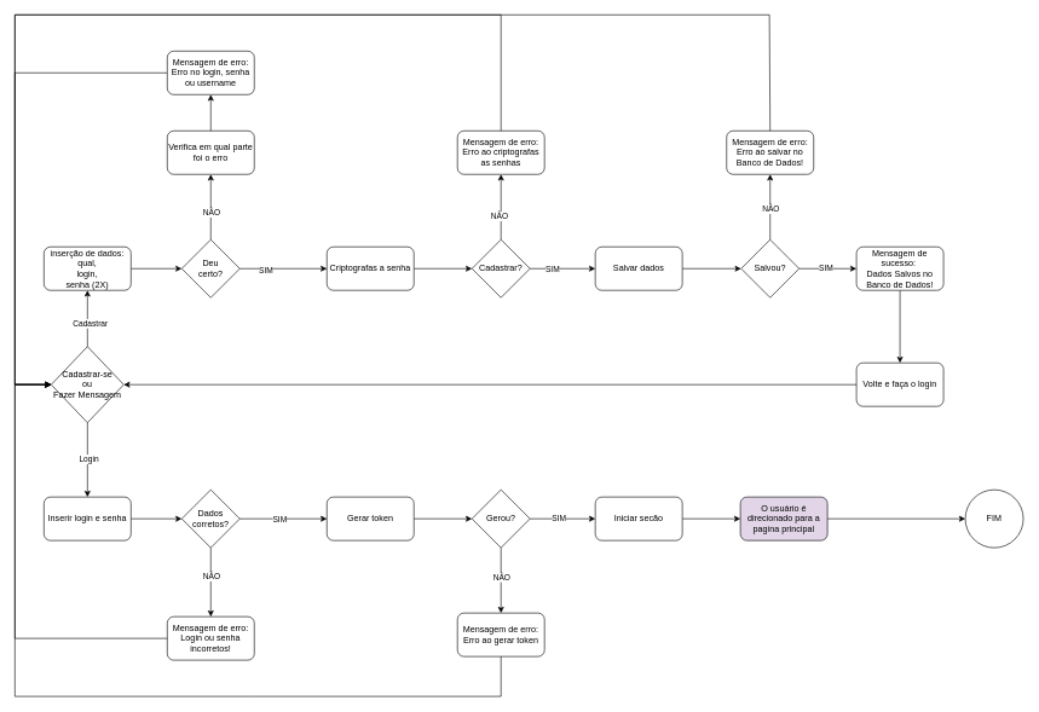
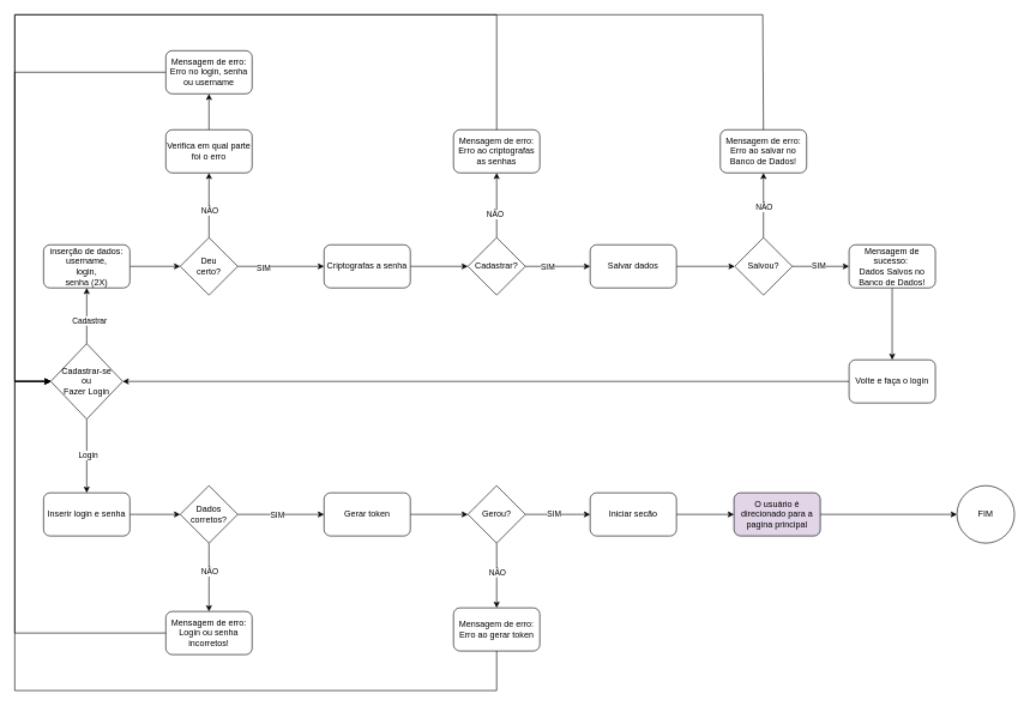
- <mxCell id="8" value="inserção de dados:&lt;br&gt;qual,&lt;br&gt;login,&lt;br&gt;senha (2X)" style="rounded=1;whiteSpace=wrap;html=1;" vertex="1" parent="1"><mxGeometry x="60" y="340" width="120" height="60" as="geometry" /></mxCell>
+ <mxCell id="8" value="inserção de dados:&lt;br&gt;username,&lt;br&gt;login,&lt;br&gt;senha (2X)" style="rounded=1;whiteSpace=wrap;html=1;" vertex="1" parent="1"><mxGeometry x="60" y="340" width="120" height="60" as="geometry" /></mxCell>
- <mxCell id="6" value="&lt;font style=&quot;vertical-align: inherit;&quot;&gt;&lt;font style=&quot;vertical-align: inherit;&quot;&gt;&lt;font style=&quot;vertical-align: inherit;&quot;&gt;&lt;font style=&quot;vertical-align: inherit;&quot;&gt;Cadastrar-se &lt;/font&gt;&lt;/font&gt;&lt;br&gt;&lt;font style=&quot;vertical-align: inherit;&quot;&gt;&lt;font style=&quot;vertical-align: inherit;&quot;&gt;ou &lt;/font&gt;&lt;/font&gt;&lt;br&gt;&lt;font style=&quot;vertical-align: inherit;&quot;&gt;&lt;font style=&quot;vertical-align: inherit;&quot;&gt;Fazer Mensagem&lt;/font&gt;&lt;/font&gt;&lt;/font&gt;&lt;/font&gt;" style="rhombus;whiteSpace=wrap;html=1;" vertex="1" parent="1"><mxGeometry x="70" y="477.5" width="100" height="105" as="geometry" /></mxCell>
+ <mxCell id="6" value="&lt;font style=&quot;vertical-align: inherit;&quot;&gt;&lt;font style=&quot;vertical-align: inherit;&quot;&gt;&lt;font style=&quot;vertical-align: inherit;&quot;&gt;&lt;font style=&quot;vertical-align: inherit;&quot;&gt;Cadastrar-se &lt;/font&gt;&lt;/font&gt;&lt;br&gt;&lt;font style=&quot;vertical-align: inherit;&quot;&gt;&lt;font style=&quot;vertical-align: inherit;&quot;&gt;ou &lt;/font&gt;&lt;/font&gt;&lt;br&gt;&lt;font style=&quot;vertical-align: inherit;&quot;&gt;&lt;font style=&quot;vertical-align: inherit;&quot;&gt;Fazer Login&lt;/font&gt;&lt;/font&gt;&lt;/font&gt;&lt;/font&gt;" style="rhombus;whiteSpace=wrap;html=1;" vertex="1" parent="1"><mxGeometry x="70" y="477.5" width="100" height="105" as="geometry" /></mxCell>
